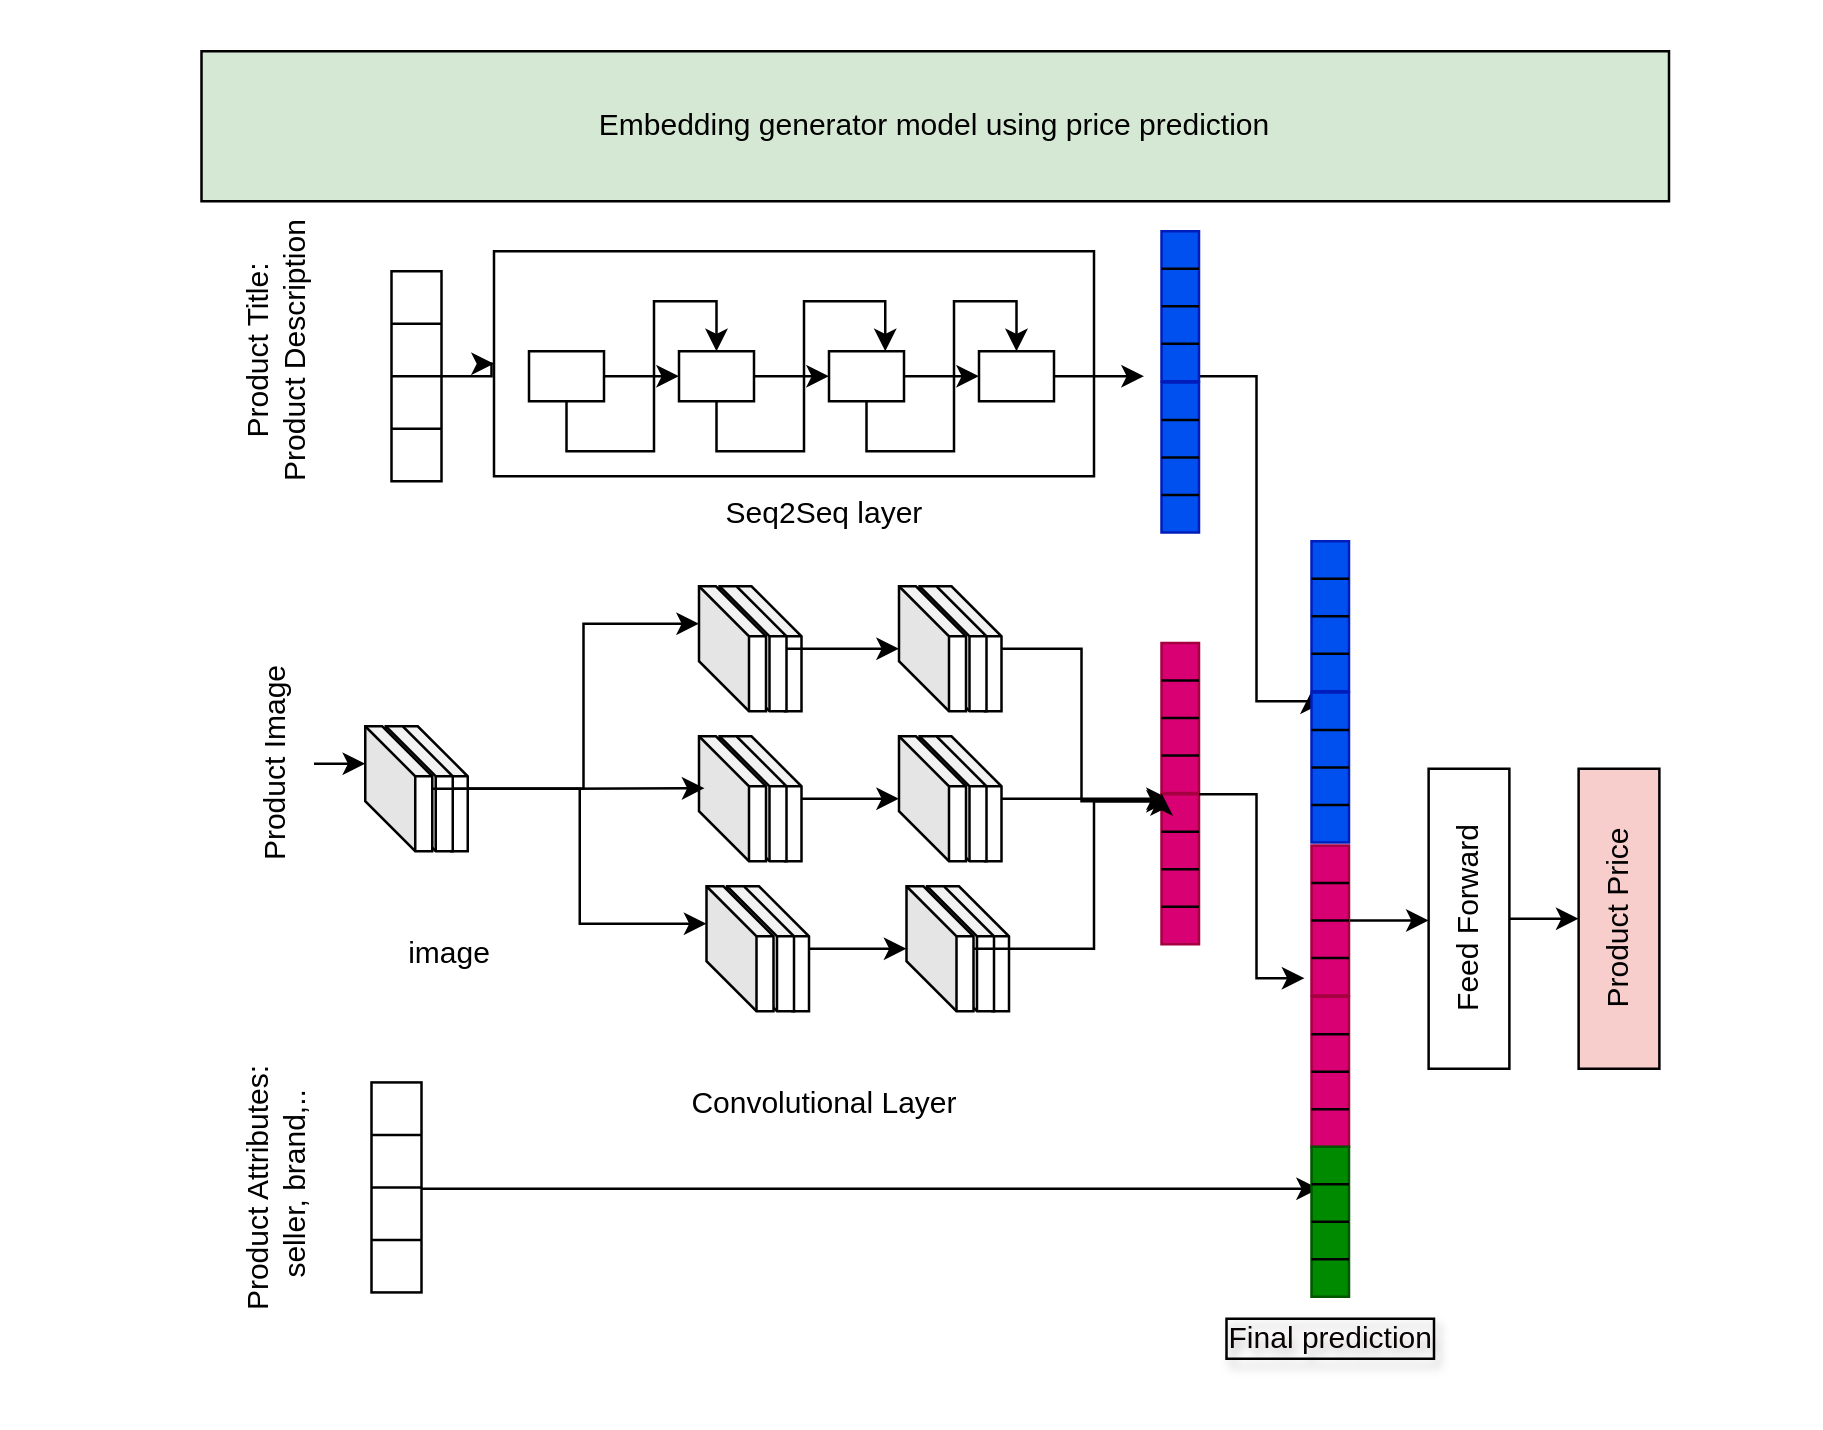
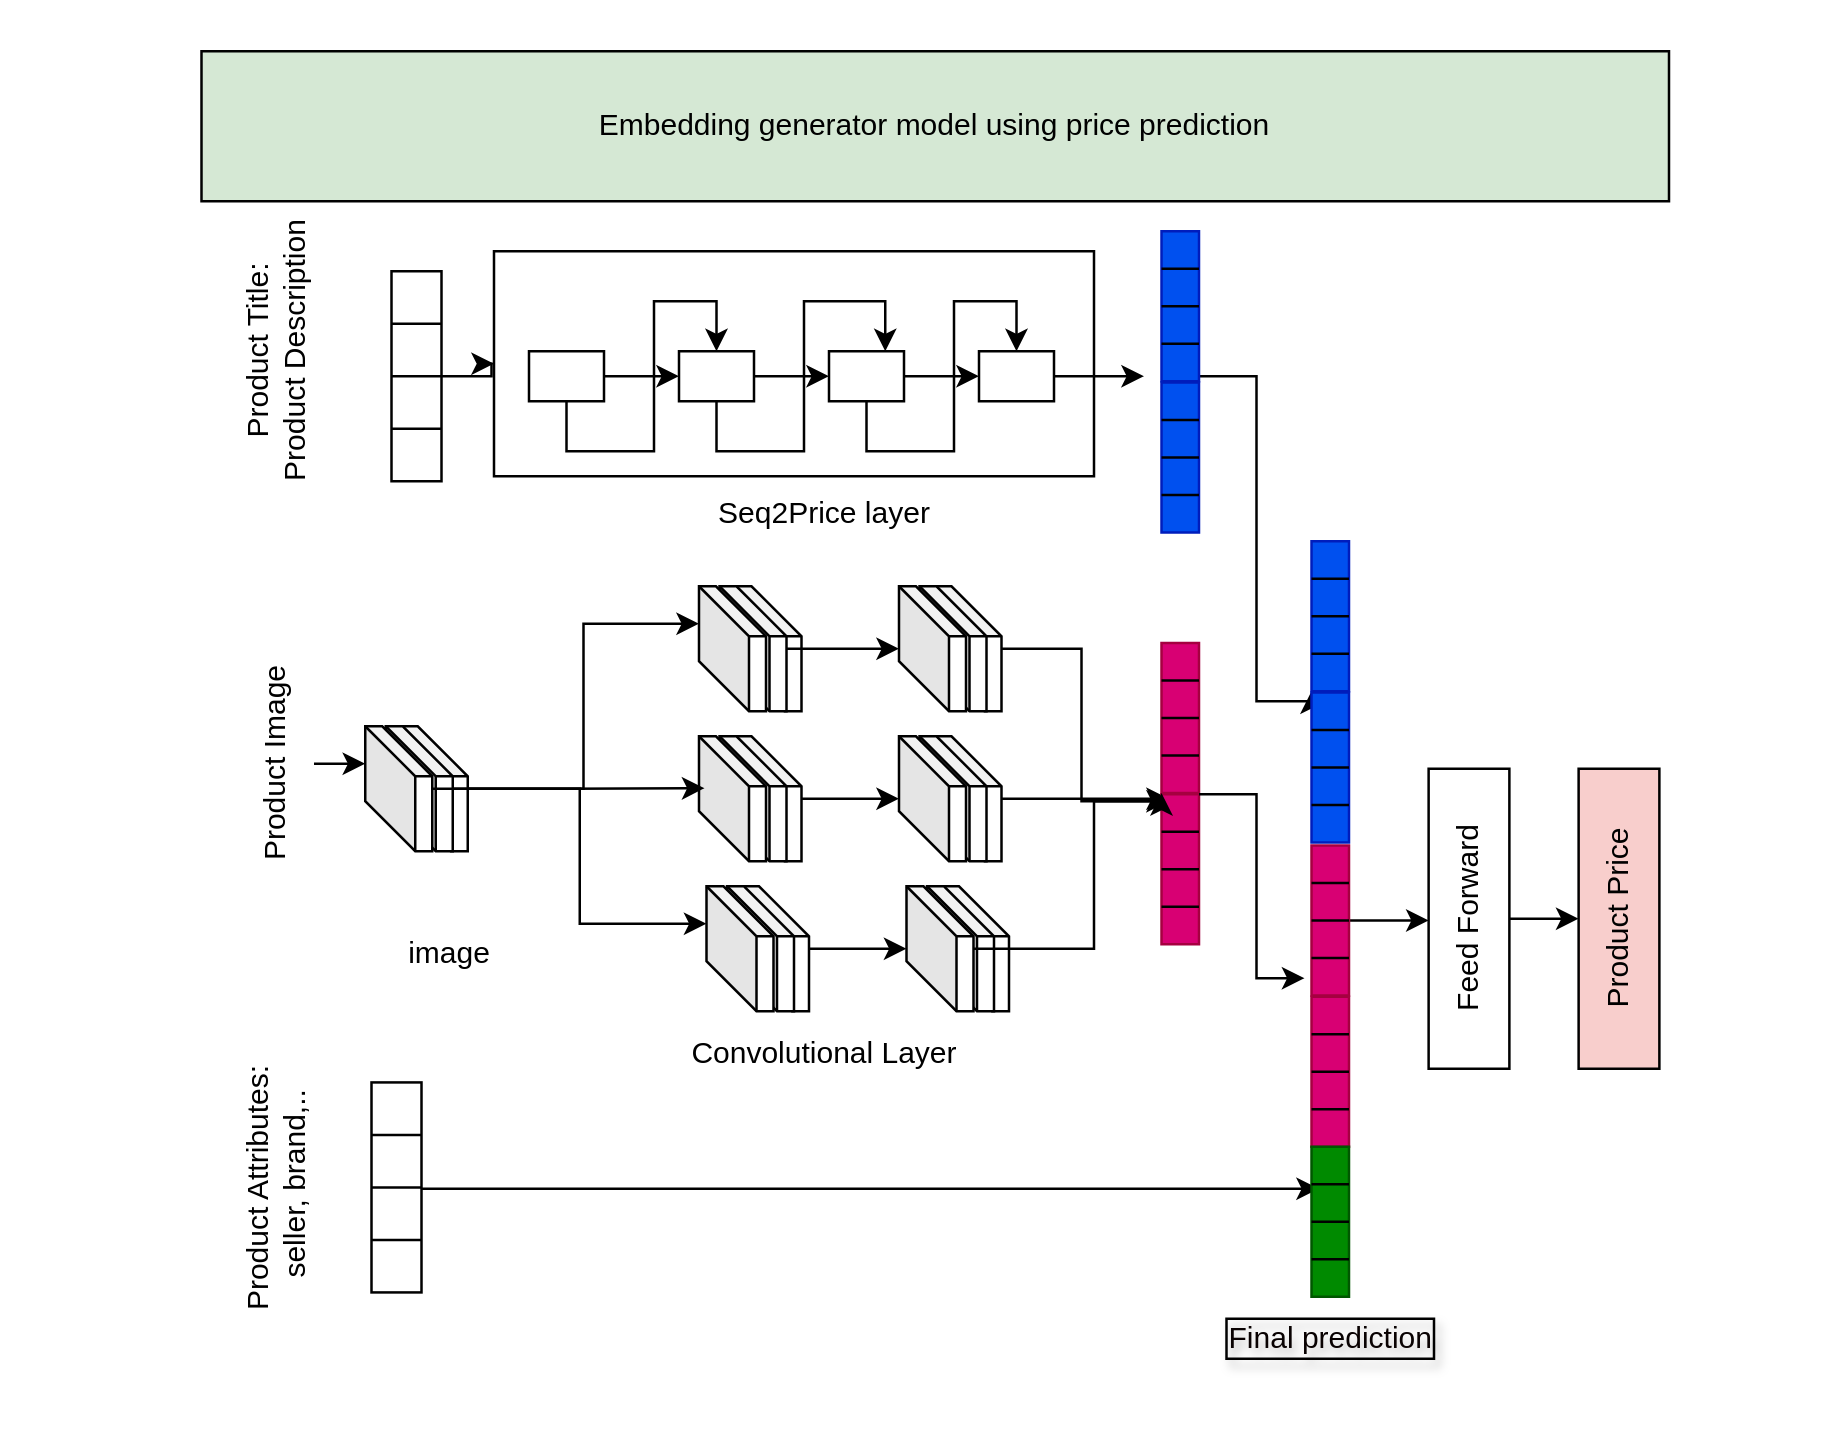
- <mxCell id="103" value="Seq2Seq layer" style="text;html=1;align=center;verticalAlign=middle;whiteSpace=wrap;rounded=0;" vertex="1" parent="1"><mxGeometry x="236.5" y="190" width="184.5" height="30" as="geometry" /></mxCell>
+ <mxCell id="103" value="Seq2Price layer" style="text;html=1;align=center;verticalAlign=middle;whiteSpace=wrap;rounded=0;" vertex="1" parent="1"><mxGeometry x="236.5" y="190" width="184.5" height="30" as="geometry" /></mxCell>
- <mxCell id="104" value="Convolutional Layer" style="text;html=1;align=center;verticalAlign=middle;whiteSpace=wrap;rounded=0;" vertex="1" parent="1"><mxGeometry x="236.5" y="425.7" width="184.5" height="30" as="geometry" /></mxCell>
+ <mxCell id="104" value="Convolutional Layer" style="text;html=1;align=center;verticalAlign=middle;whiteSpace=wrap;rounded=0;" vertex="1" parent="1"><mxGeometry x="236.5" y="405.7" width="184.5" height="30" as="geometry" /></mxCell>
